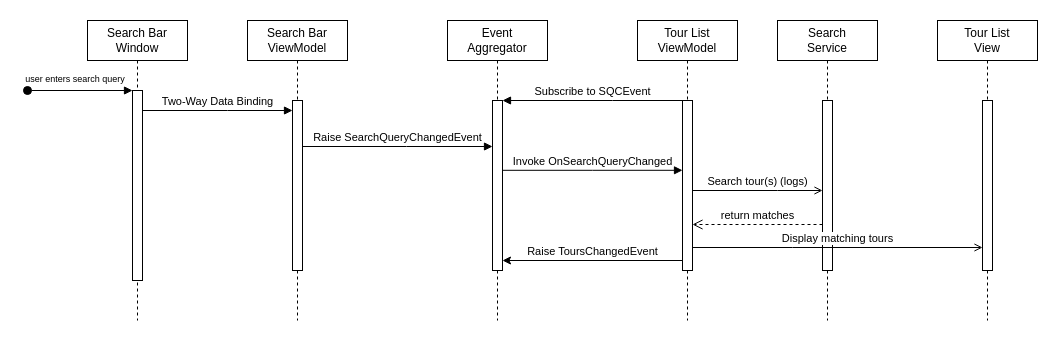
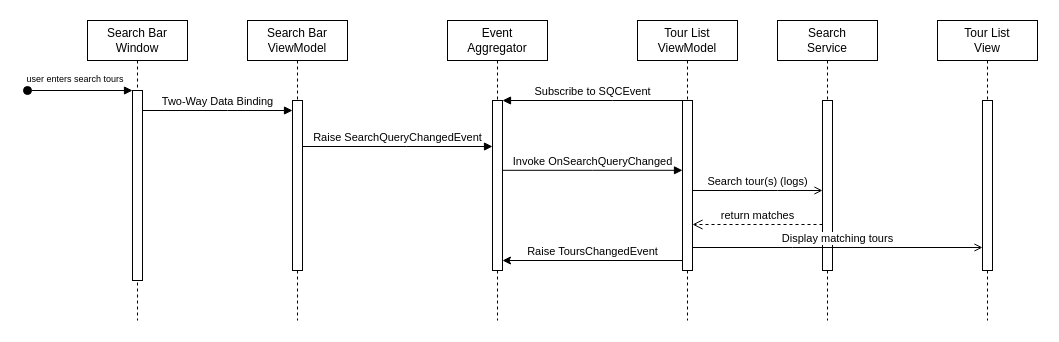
- <mxCell id="15" value="&lt;div&gt;&lt;font style=&quot;font-size: 9px;&quot;&gt;user enters search query&lt;/font&gt;&lt;/div&gt;" style="text;html=1;align=center;verticalAlign=middle;whiteSpace=wrap;rounded=0;" vertex="1" parent="1"><mxGeometry x="20" y="68" width="110" height="20" as="geometry" /></mxCell>
+ <mxCell id="15" value="&lt;div&gt;&lt;font style=&quot;font-size: 9px;&quot;&gt;user enters search tours&lt;/font&gt;&lt;/div&gt;" style="text;html=1;align=center;verticalAlign=middle;whiteSpace=wrap;rounded=0;" vertex="1" parent="1"><mxGeometry x="20" y="68" width="110" height="20" as="geometry" /></mxCell>
